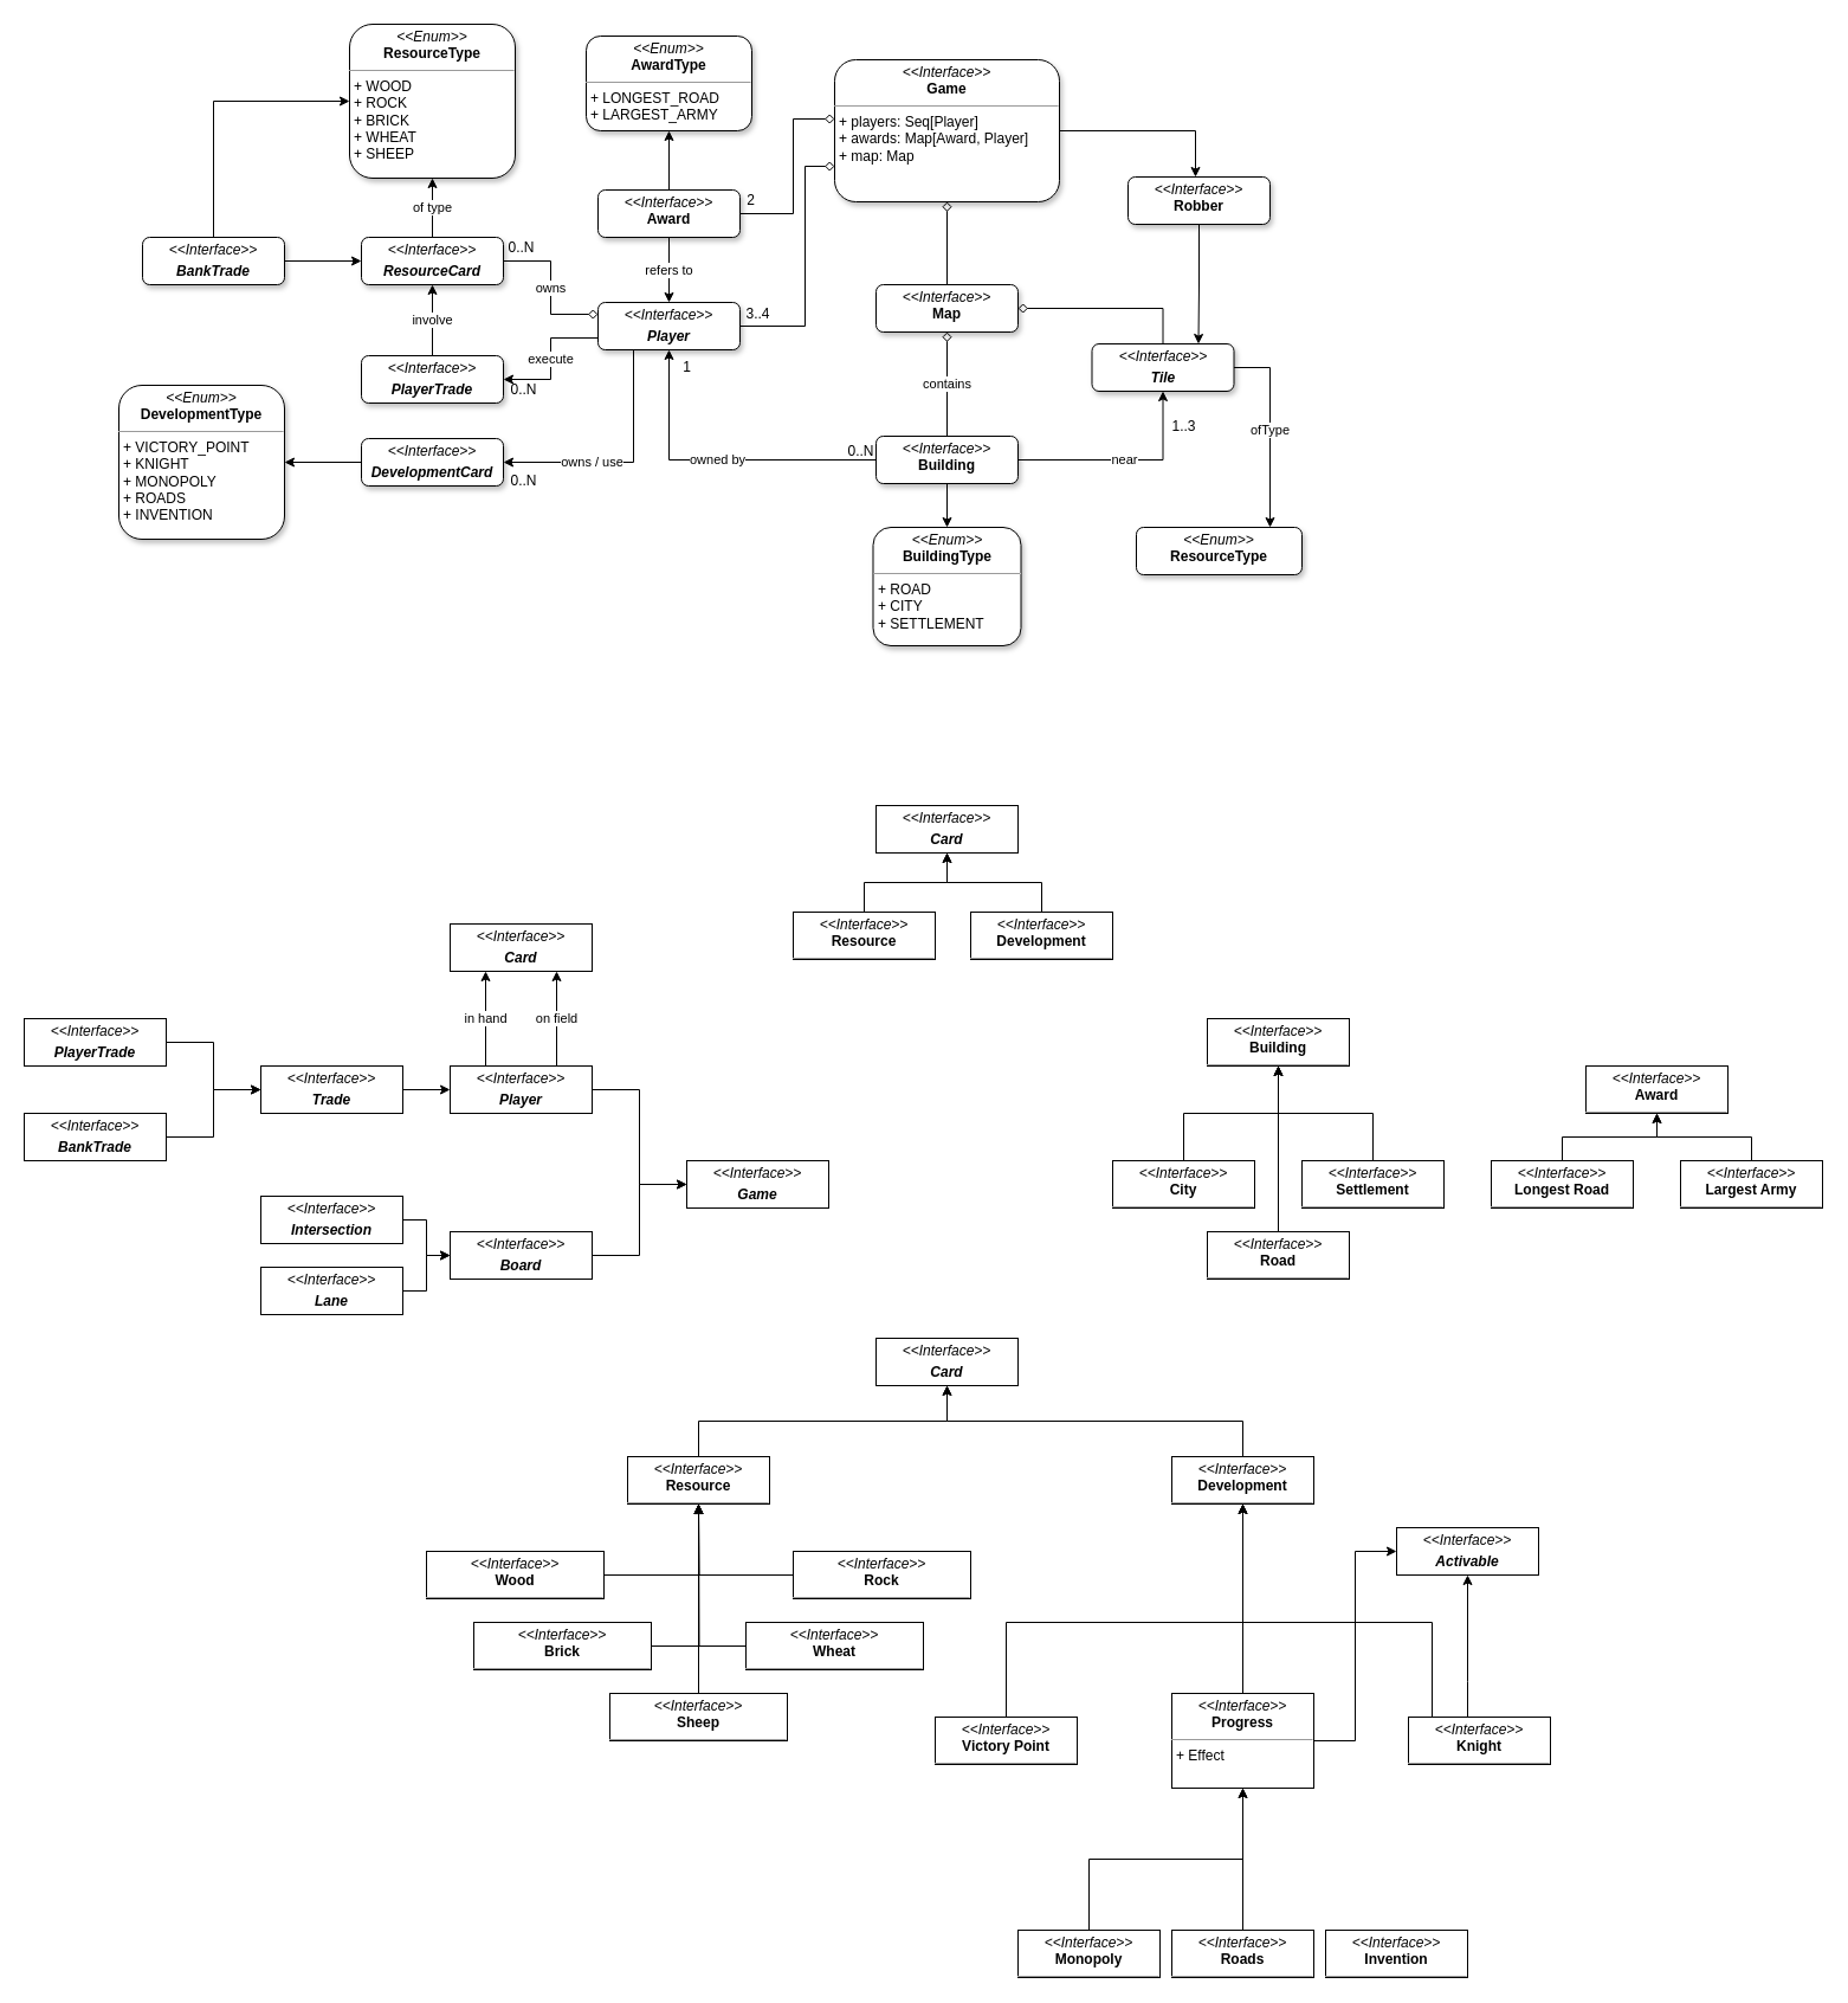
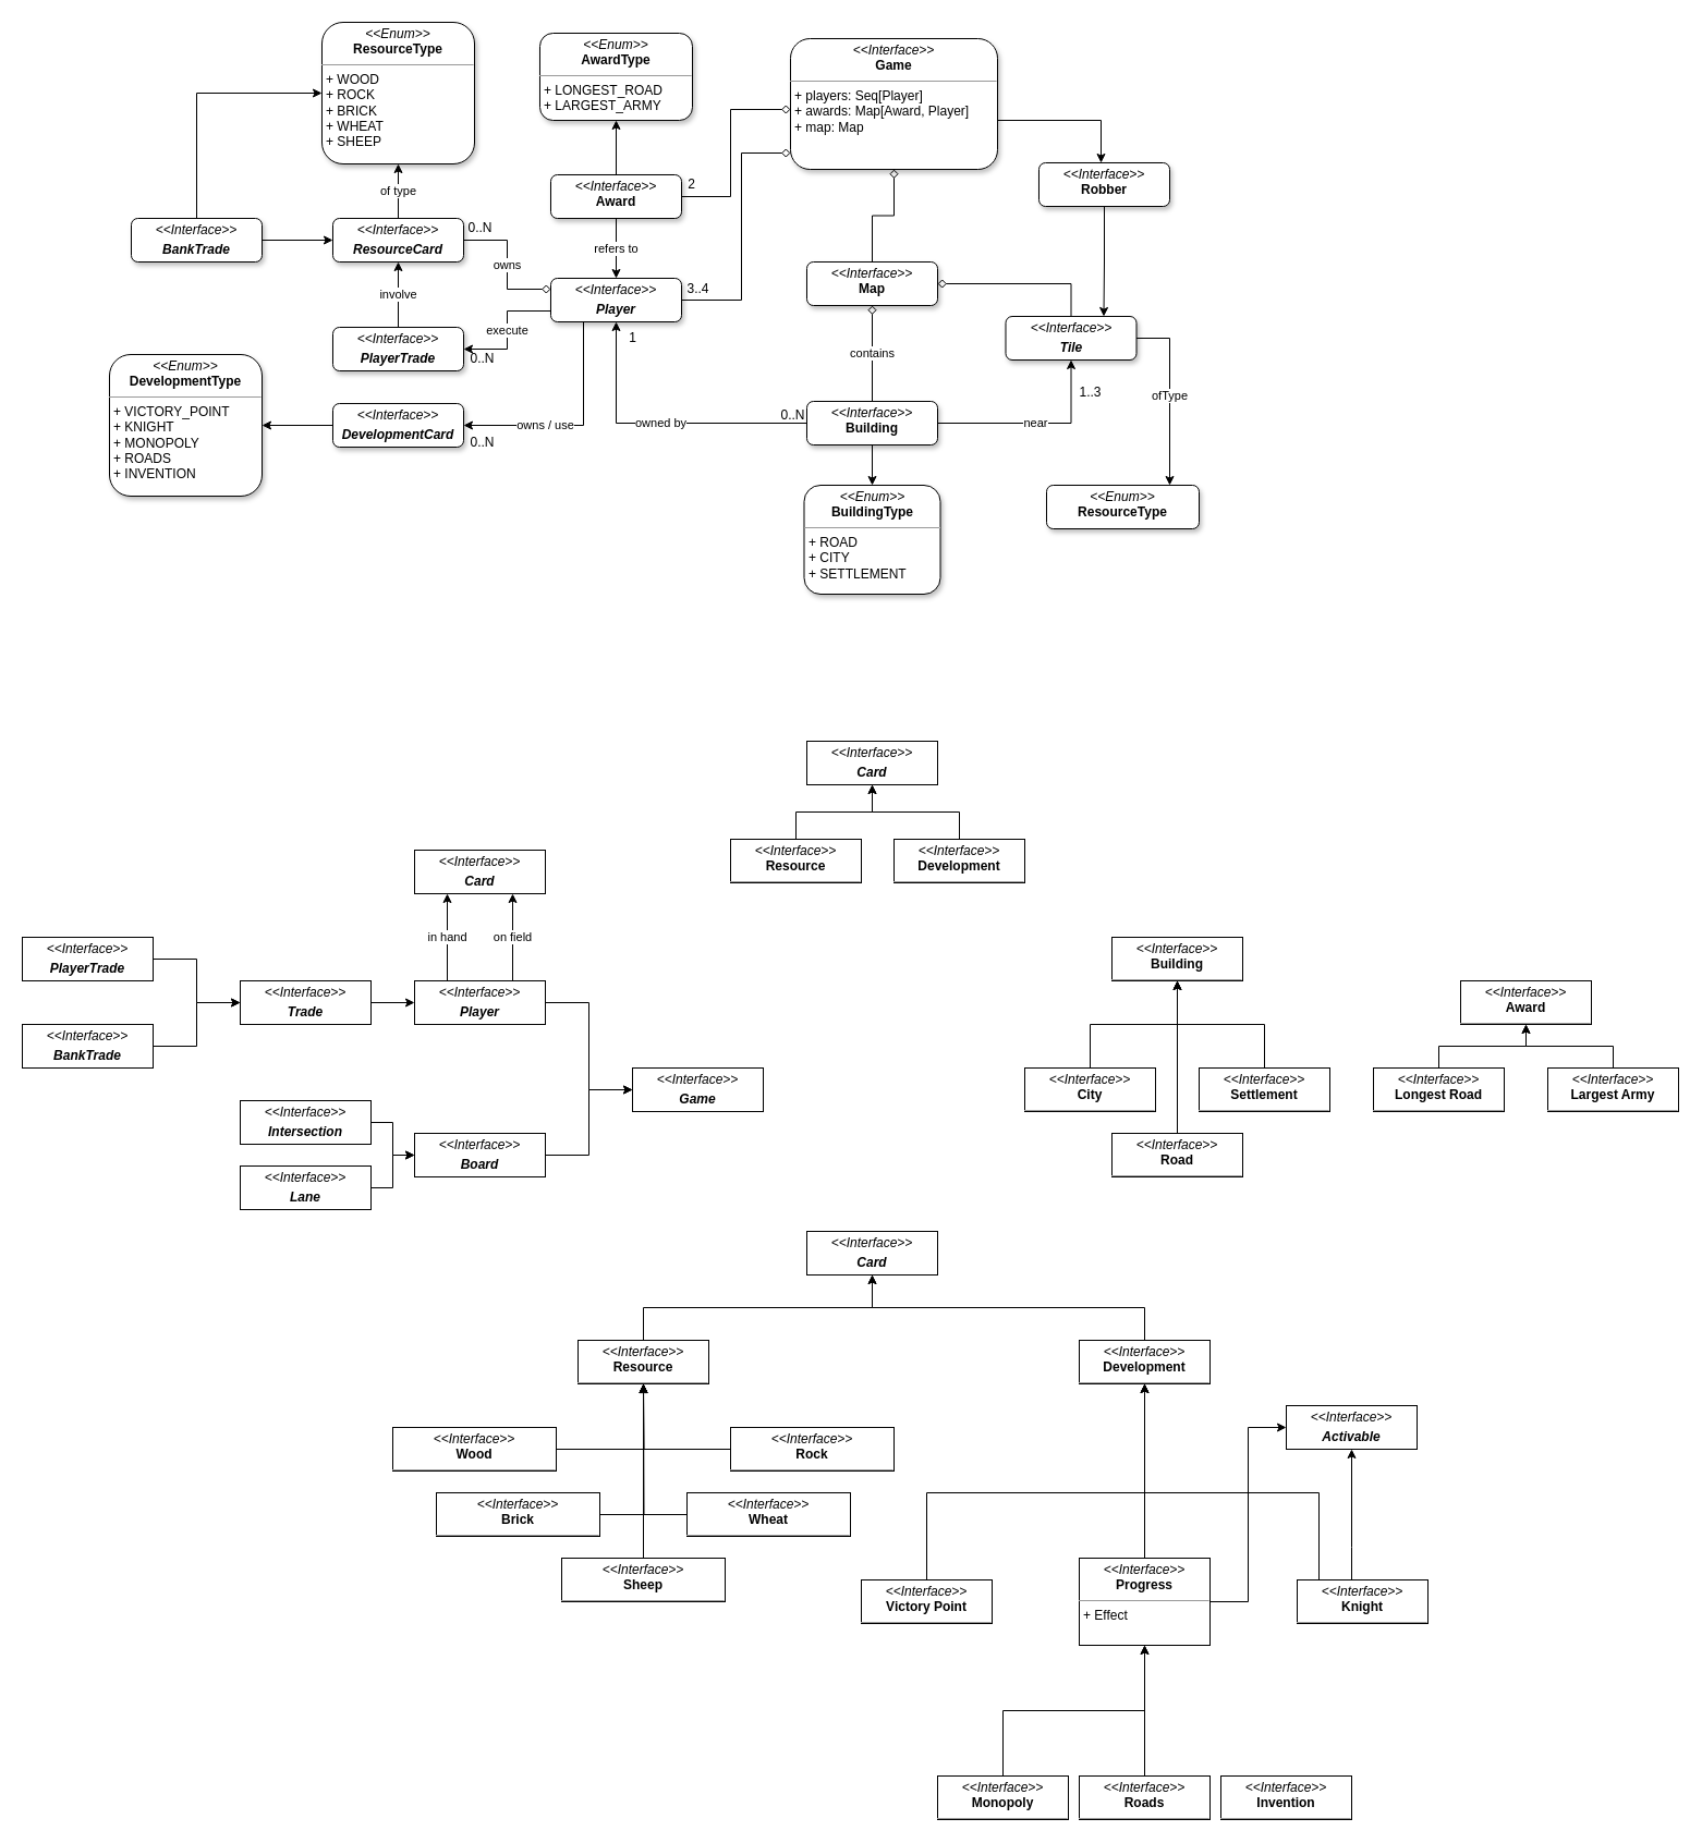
- <mxCell id="79" value="&lt;p style=&quot;margin:0px;margin-top:4px;text-align:center;&quot;&gt;&lt;i&gt;&amp;lt;&amp;lt;Interface&amp;gt;&amp;gt;&lt;/i&gt;&lt;br&gt;&lt;b&gt;Game&lt;/b&gt;&lt;/p&gt;&lt;hr size=&quot;1&quot;&gt;&lt;p style=&quot;margin:0px;margin-left:4px;&quot;&gt;+ players: Seq[Player]&lt;/p&gt;&lt;p style=&quot;margin:0px;margin-left:4px;&quot;&gt;+ awards: Map[Award, Player]&lt;/p&gt;&lt;p style=&quot;margin:0px;margin-left:4px;&quot;&gt;+ map: Map&lt;/p&gt;" style="verticalAlign=top;align=left;overflow=fill;fontSize=12;fontFamily=Helvetica;html=1;whiteSpace=wrap;shadow=1;glass=0;rounded=1;" parent="1" vertex="1"><mxGeometry x="705" y="50" width="190" height="120" as="geometry" /></mxCell>
+ <mxCell id="79" value="&lt;p style=&quot;margin:0px;margin-top:4px;text-align:center;&quot;&gt;&lt;i&gt;&amp;lt;&amp;lt;Interface&amp;gt;&amp;gt;&lt;/i&gt;&lt;br&gt;&lt;b&gt;Game&lt;/b&gt;&lt;/p&gt;&lt;hr size=&quot;1&quot;&gt;&lt;p style=&quot;margin:0px;margin-left:4px;&quot;&gt;+ players: Seq[Player]&lt;/p&gt;&lt;p style=&quot;margin:0px;margin-left:4px;&quot;&gt;+ awards: Map[Award, Player]&lt;/p&gt;&lt;p style=&quot;margin:0px;margin-left:4px;&quot;&gt;+ map: Map&lt;/p&gt;" style="verticalAlign=top;align=left;overflow=fill;fontSize=12;fontFamily=Helvetica;html=1;whiteSpace=wrap;shadow=1;glass=0;rounded=1;" parent="1" vertex="1"><mxGeometry x="725" y="35" width="190" height="120" as="geometry" /></mxCell>
